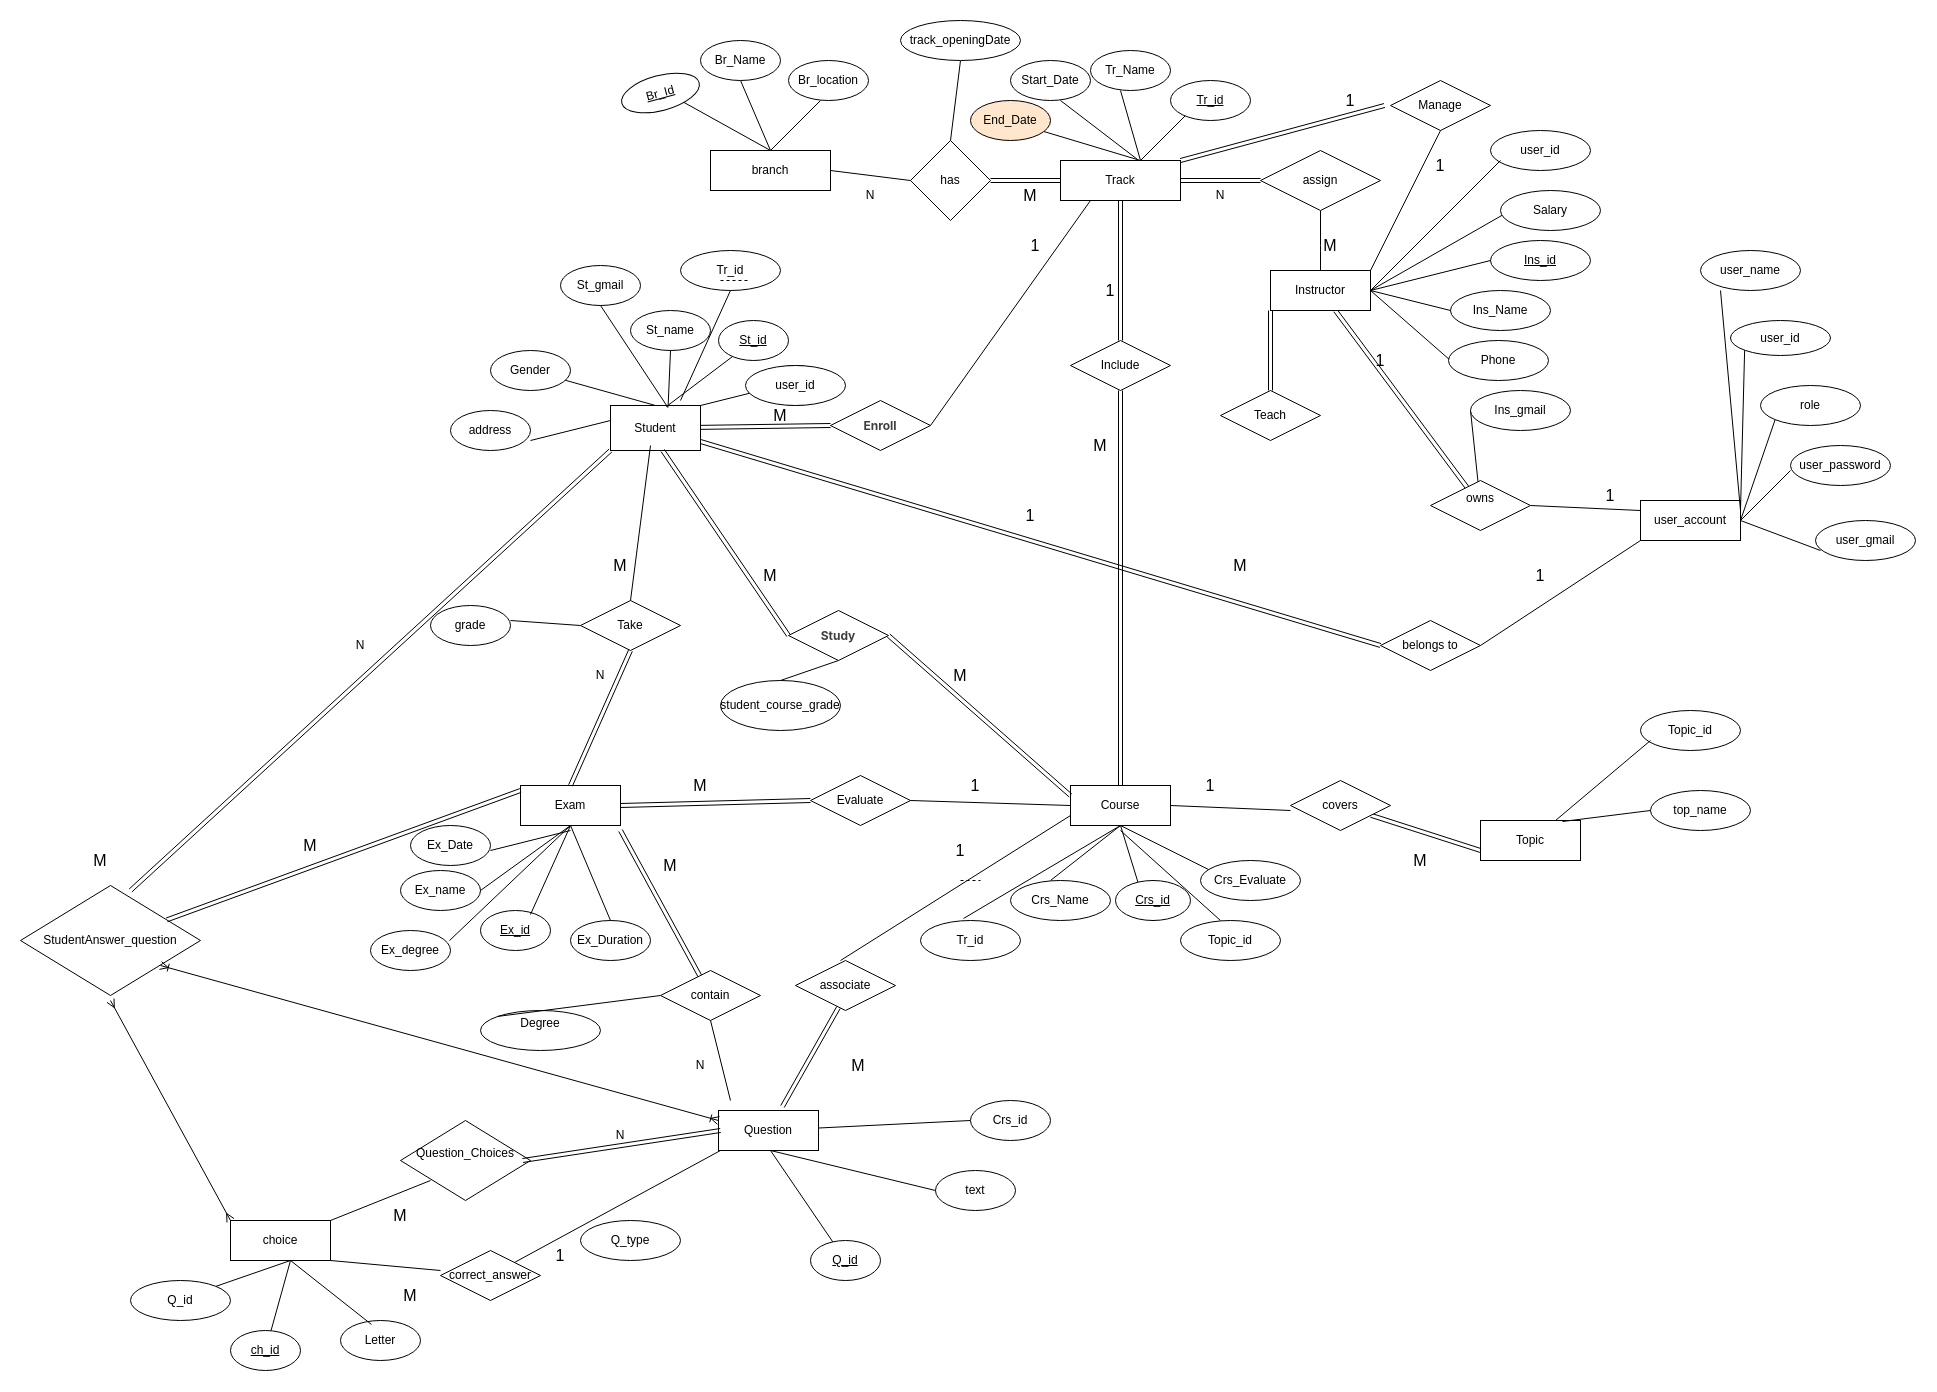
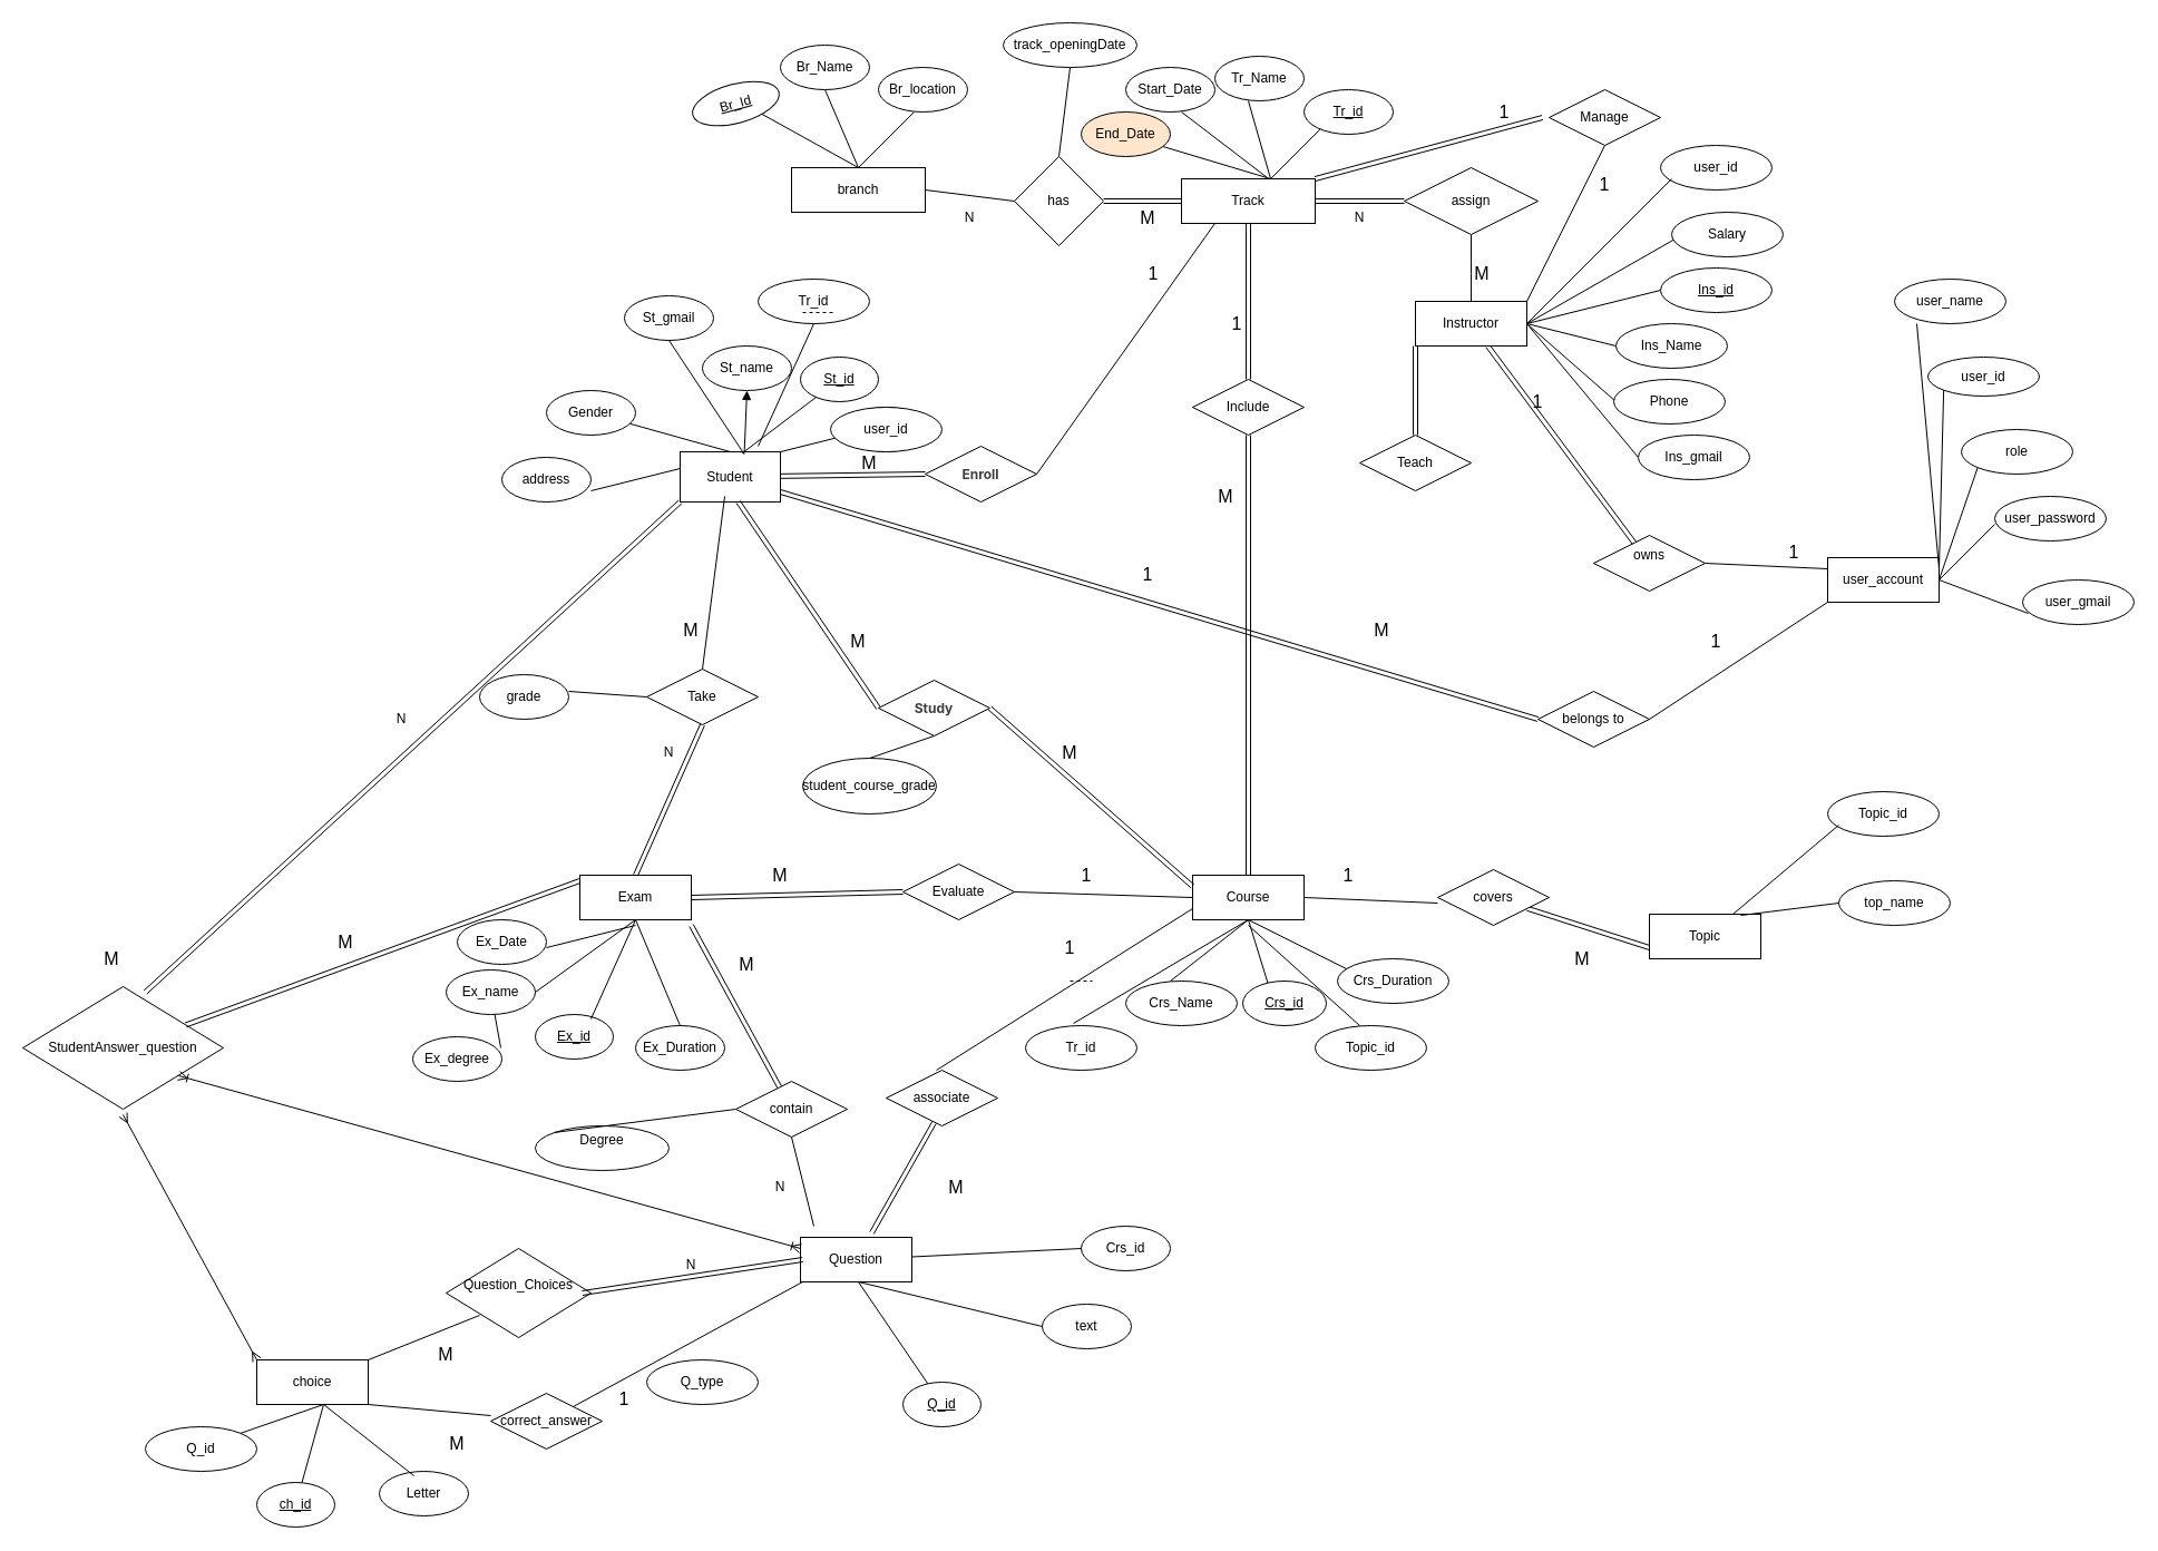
- <mxCell id="66" value="" style="endArrow=none;html=1;rounded=0;exitX=0.64;exitY=0.025;exitDx=0;exitDy=0;exitPerimeter=0;entryX=0.5;entryY=1;entryDx=0;entryDy=0;" edge="1" parent="1" source="49" target="65"><mxGeometry width="50" height="50" relative="1" as="geometry"><mxPoint x="690" y="410" as="sourcePoint" /><mxPoint x="750" y="360" as="targetPoint" /></mxGeometry></mxCell>
+ <mxCell id="66" value="" style="endArrow=block;html=1;rounded=0;exitX=0.64;exitY=0.025;exitDx=0;exitDy=0;exitPerimeter=0;entryX=0.5;entryY=1;entryDx=0;entryDy=0;" edge="1" parent="1" source="49" target="65"><mxGeometry width="50" height="50" relative="1" as="geometry"><mxPoint x="690" y="410" as="sourcePoint" /><mxPoint x="750" y="360" as="targetPoint" /></mxGeometry></mxCell>
- <mxCell id="43" value="" style="endArrow=none;html=1;rounded=0;exitX=0;exitY=0.5;exitDx=0;exitDy=0;" edge="1" parent="1" source="44" target="133"><mxGeometry width="50" height="50" relative="1" as="geometry"><mxPoint x="1460" y="430" as="sourcePoint" /><mxPoint x="1380" y="300" as="targetPoint" /></mxGeometry></mxCell>
+ <mxCell id="43" value="" style="endArrow=none;html=1;rounded=0;entryX=1;entryY=0.5;entryDx=0;entryDy=0;exitX=0;exitY=0.5;exitDx=0;exitDy=0;" edge="1" parent="1" source="44" target="30"><mxGeometry width="50" height="50" relative="1" as="geometry"><mxPoint x="1460" y="430" as="sourcePoint" /><mxPoint x="1380" y="300" as="targetPoint" /></mxGeometry></mxCell>
- <mxCell id="61" value="Crs_Evaluate" style="ellipse;whiteSpace=wrap;html=1;align=center;movable=1;resizable=1;rotatable=1;deletable=1;editable=1;locked=0;connectable=1;" vertex="1" parent="1"><mxGeometry x="1200" y="860" width="100" height="40" as="geometry" /></mxCell>
+ <mxCell id="61" value="Crs_Duration" style="ellipse;whiteSpace=wrap;html=1;align=center;movable=1;resizable=1;rotatable=1;deletable=1;editable=1;locked=0;connectable=1;" vertex="1" parent="1"><mxGeometry x="1200" y="860" width="100" height="40" as="geometry" /></mxCell>
- <mxCell id="108" value="" style="endArrow=none;html=1;rounded=0;exitX=0.988;exitY=0.25;exitDx=0;exitDy=0;entryX=0.5;entryY=1;entryDx=0;entryDy=0;exitPerimeter=0;" edge="1" parent="1" source="157" target="87"><mxGeometry width="50" height="50" relative="1" as="geometry"><mxPoint x="490" y="900" as="sourcePoint" /><mxPoint x="570" y="830" as="targetPoint" /></mxGeometry></mxCell>
+ <mxCell id="108" value="" style="endArrow=none;html=1;rounded=0;exitX=0.988;exitY=0.25;exitDx=0;exitDy=0;exitPerimeter=0;" edge="1" parent="1" source="157" target="105"><mxGeometry width="50" height="50" relative="1" as="geometry"><mxPoint x="490" y="900" as="sourcePoint" /><mxPoint x="570" y="830" as="targetPoint" /></mxGeometry></mxCell>
